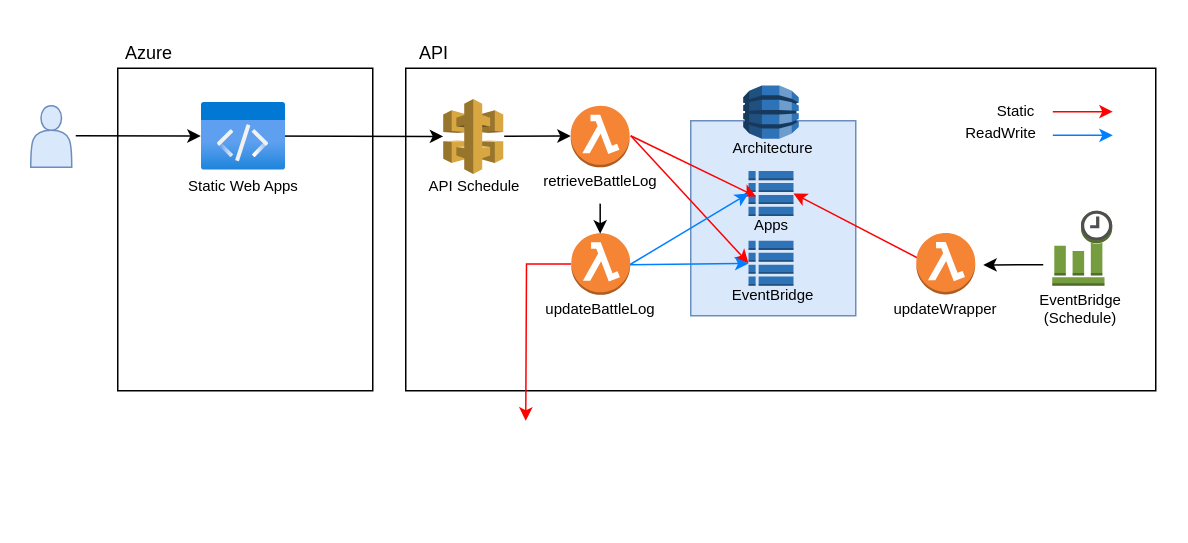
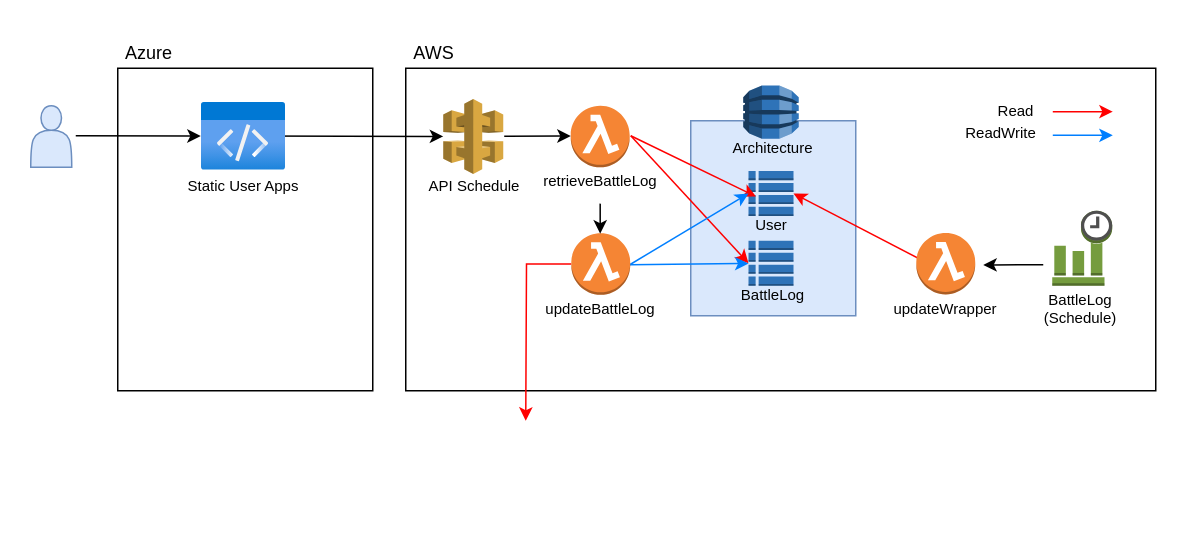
- <mxCell id="8" value="API" style="text;html=1;strokeColor=none;fillColor=none;align=center;verticalAlign=middle;whiteSpace=wrap;rounded=0;" parent="1" vertex="1"><mxGeometry x="259" y="20" width="60" height="30" as="geometry" /></mxCell>
+ <mxCell id="8" value="AWS" style="text;html=1;strokeColor=none;fillColor=none;align=center;verticalAlign=middle;whiteSpace=wrap;rounded=0;" parent="1" vertex="1"><mxGeometry x="259" y="20" width="60" height="30" as="geometry" /></mxCell>
- <mxCell id="21" value="&lt;font style=&quot;font-size: 10px;&quot;&gt;Static&lt;/font&gt;" style="text;html=1;strokeColor=none;fillColor=none;align=center;verticalAlign=middle;whiteSpace=wrap;rounded=0;" parent="19" vertex="1"><mxGeometry x="10.36" width="60" height="30" as="geometry" /></mxCell>
+ <mxCell id="21" value="&lt;font style=&quot;font-size: 10px;&quot;&gt;Read&lt;/font&gt;" style="text;html=1;strokeColor=none;fillColor=none;align=center;verticalAlign=middle;whiteSpace=wrap;rounded=0;" parent="19" vertex="1"><mxGeometry x="10.36" width="60" height="30" as="geometry" /></mxCell>
- <mxCell id="46" value="&lt;font style=&quot;font-size: 10px;&quot;&gt;Static Web Apps&lt;/font&gt;" style="text;html=1;strokeColor=none;fillColor=none;align=center;verticalAlign=middle;whiteSpace=wrap;rounded=0;" parent="44" vertex="1"><mxGeometry y="40.5" width="100" height="30" as="geometry" /></mxCell>
+ <mxCell id="46" value="&lt;font style=&quot;font-size: 10px;&quot;&gt;Static User Apps&lt;/font&gt;" style="text;html=1;strokeColor=none;fillColor=none;align=center;verticalAlign=middle;whiteSpace=wrap;rounded=0;" parent="44" vertex="1"><mxGeometry y="40.5" width="100" height="30" as="geometry" /></mxCell>
- <mxCell id="4" value="&lt;font style=&quot;font-size: 10px;&quot;&gt;Apps&lt;/font&gt;" style="text;html=1;strokeColor=none;fillColor=none;align=center;verticalAlign=middle;whiteSpace=wrap;rounded=0;" parent="1" vertex="1"><mxGeometry x="463.5" y="134.25" width="100" height="30" as="geometry" /></mxCell>
+ <mxCell id="4" value="&lt;font style=&quot;font-size: 10px;&quot;&gt;User&lt;/font&gt;" style="text;html=1;strokeColor=none;fillColor=none;align=center;verticalAlign=middle;whiteSpace=wrap;rounded=0;" parent="1" vertex="1"><mxGeometry x="463.5" y="134.25" width="100" height="30" as="geometry" /></mxCell>
- <mxCell id="35" value="&lt;font style=&quot;font-size: 10px;&quot;&gt;EventBridge&lt;/font&gt;" style="text;html=1;strokeColor=none;fillColor=none;align=center;verticalAlign=middle;whiteSpace=wrap;rounded=0;" parent="1" vertex="1"><mxGeometry x="465" y="181" width="100" height="30" as="geometry" /></mxCell>
+ <mxCell id="35" value="&lt;font style=&quot;font-size: 10px;&quot;&gt;BattleLog&lt;/font&gt;" style="text;html=1;strokeColor=none;fillColor=none;align=center;verticalAlign=middle;whiteSpace=wrap;rounded=0;" parent="1" vertex="1"><mxGeometry x="465" y="181" width="100" height="30" as="geometry" /></mxCell>
- <mxCell id="41" value="&lt;font style=&quot;font-size: 10px;&quot;&gt;EventBridge&lt;br style=&quot;font-size: 10px;&quot;&gt;(Schedule)&lt;br style=&quot;font-size: 10px;&quot;&gt;&lt;/font&gt;" style="text;html=1;strokeColor=none;fillColor=none;align=center;verticalAlign=middle;whiteSpace=wrap;rounded=0;fontSize=10;" parent="39" vertex="1"><mxGeometry y="50" width="100" height="30" as="geometry" /></mxCell>
+ <mxCell id="41" value="&lt;font style=&quot;font-size: 10px;&quot;&gt;BattleLog&lt;br style=&quot;font-size: 10px;&quot;&gt;(Schedule)&lt;br style=&quot;font-size: 10px;&quot;&gt;&lt;/font&gt;" style="text;html=1;strokeColor=none;fillColor=none;align=center;verticalAlign=middle;whiteSpace=wrap;rounded=0;fontSize=10;" parent="39" vertex="1"><mxGeometry y="50" width="100" height="30" as="geometry" /></mxCell>
